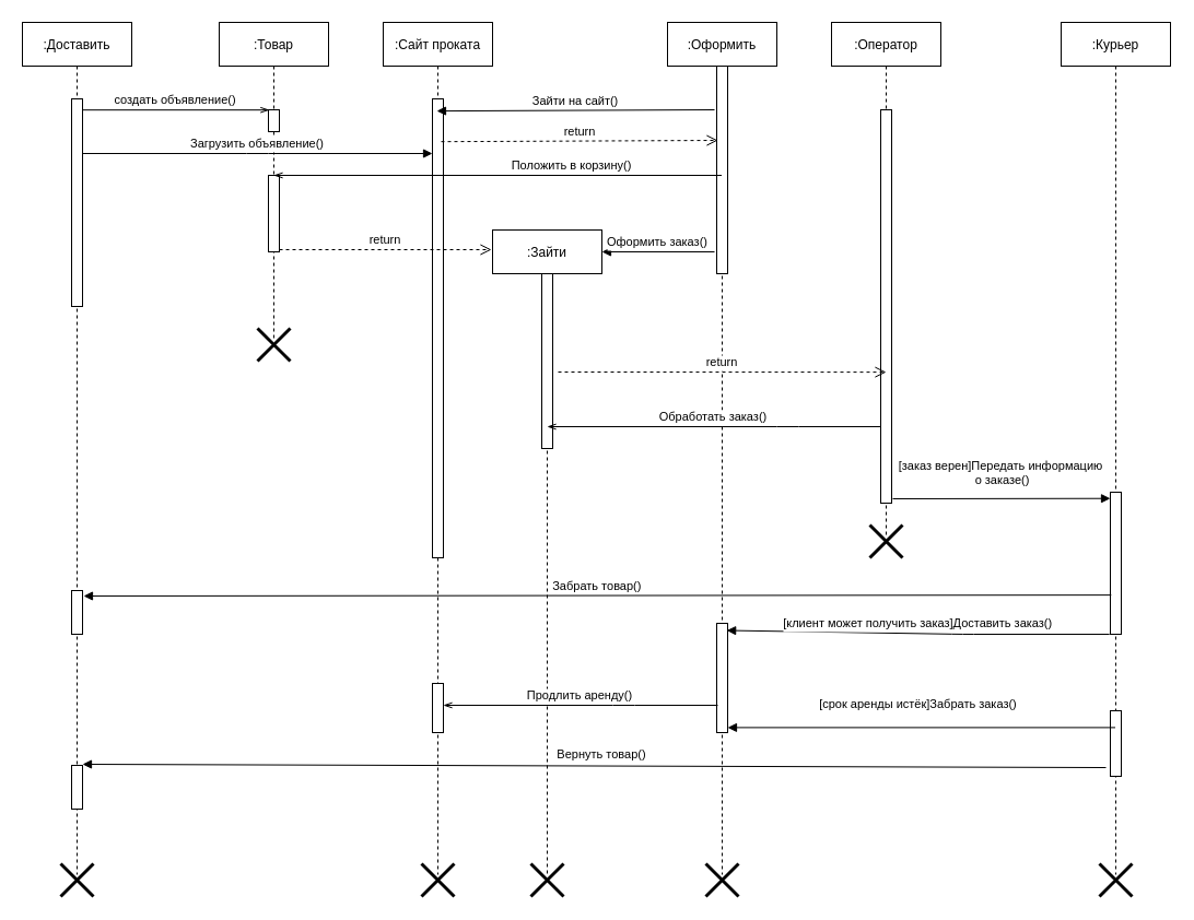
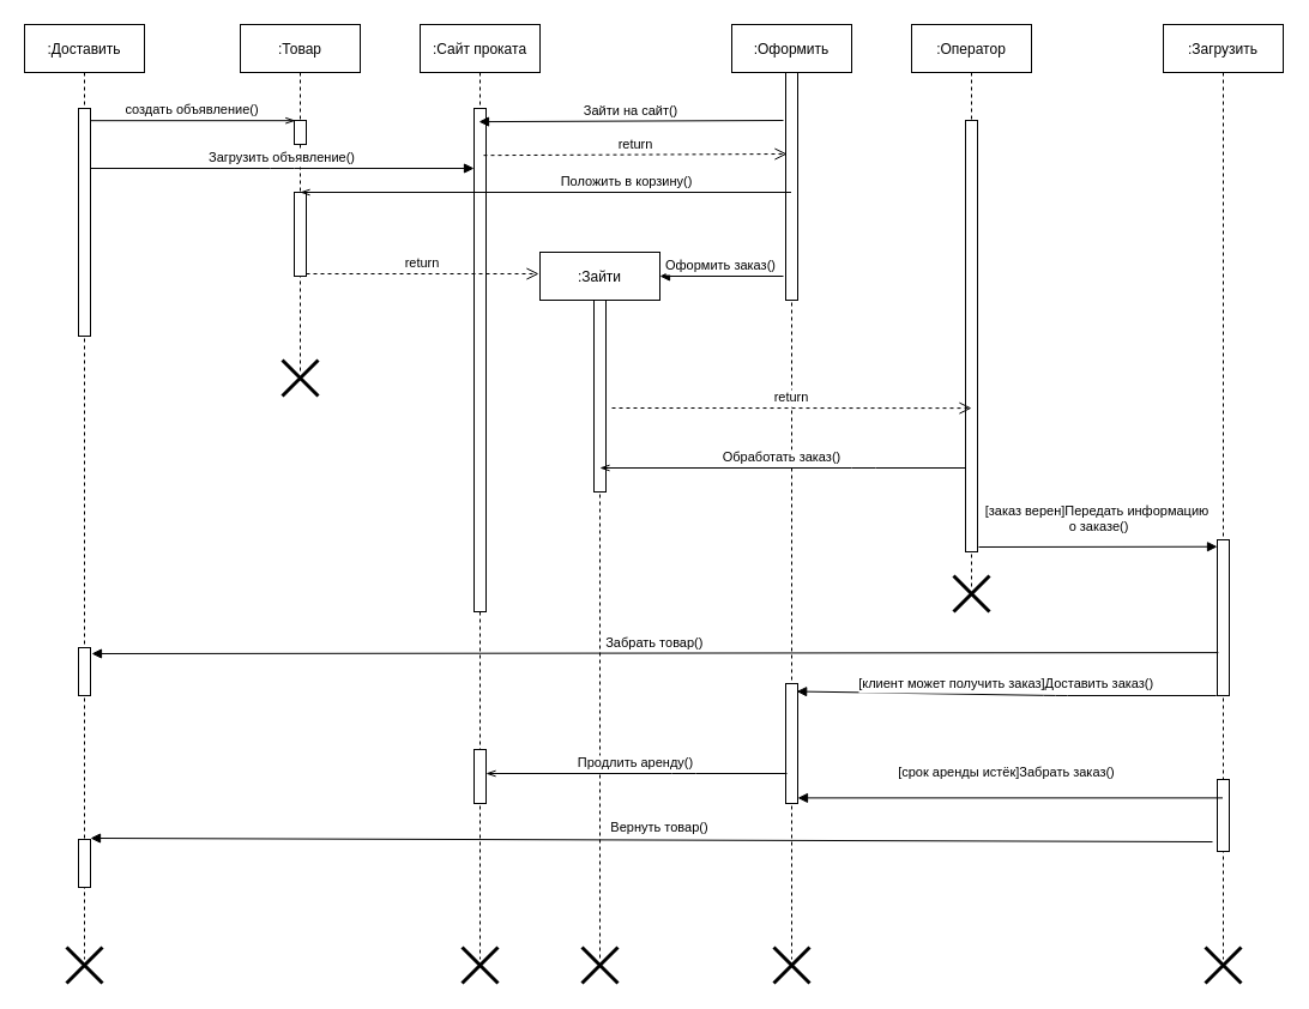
- <mxCell id="14" value=":Курьер" style="shape=umlLifeline;perimeter=lifelinePerimeter;container=1;collapsible=0;recursiveResize=0;rounded=0;shadow=0;strokeWidth=1;" parent="1" vertex="1"><mxGeometry x="970" y="20" width="100" height="780" as="geometry" /></mxCell>
+ <mxCell id="14" value=":Загрузить" style="shape=umlLifeline;perimeter=lifelinePerimeter;container=1;collapsible=0;recursiveResize=0;rounded=0;shadow=0;strokeWidth=1;" parent="1" vertex="1"><mxGeometry x="970" y="20" width="100" height="780" as="geometry" /></mxCell>
